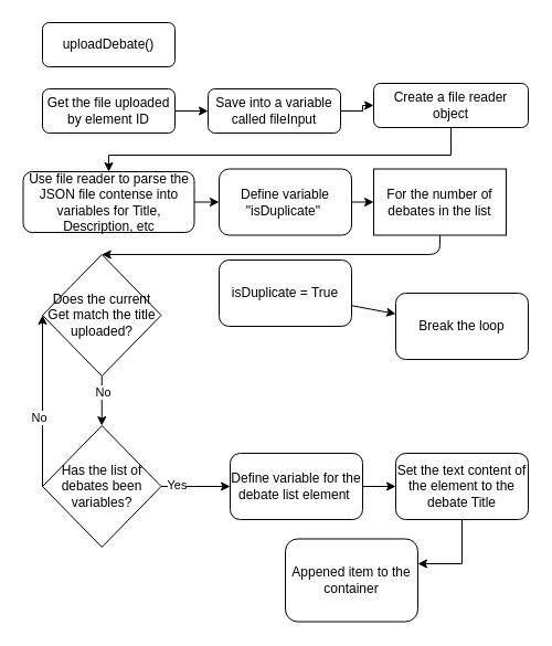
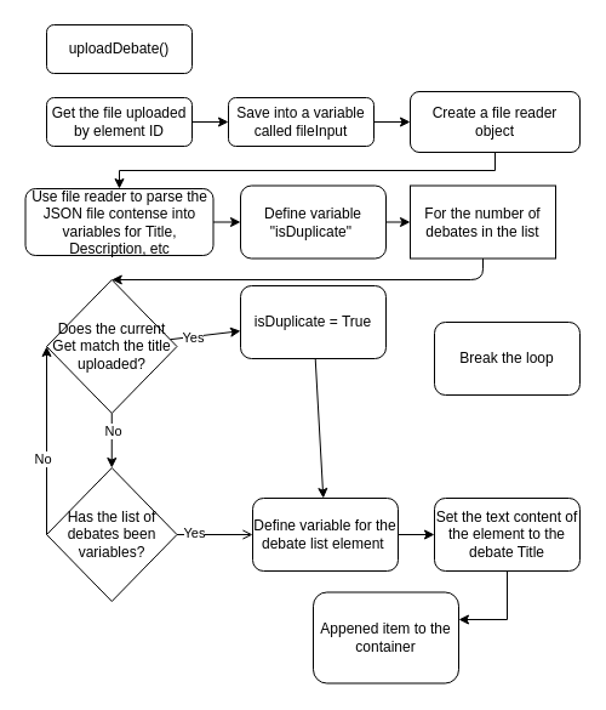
- <mxCell id="6" value="Create a file reader object" style="rounded=1;whiteSpace=wrap;html=1;fontSize=12;glass=0;strokeWidth=1;shadow=0;" parent="1" vertex="1"><mxGeometry x="338" y="75" width="140" height="40" as="geometry" /></mxCell>
+ <mxCell id="6" value="Create a file reader object" style="rounded=1;whiteSpace=wrap;html=1;fontSize=12;glass=0;strokeWidth=1;shadow=0;" parent="1" vertex="1"><mxGeometry x="338" y="75" width="140" height="50" as="geometry" /></mxCell>
+ <mxCell id="20" value="" style="edgeStyle=none;html=1;" edge="1" parent="1" source="24" target="26"><mxGeometry relative="1" as="geometry" /></mxCell>
+ <mxCell id="21" value="Yes" style="edgeLabel;html=1;align=center;verticalAlign=middle;resizable=0;points=[];" vertex="1" connectable="0" parent="20"><mxGeometry x="-0.344" y="-1" relative="1" as="geometry"><mxPoint as="offset" /></mxGeometry></mxCell>
- <mxCell id="25" value="" style="edgeStyle=none;html=1;" edge="1" parent="1" source="26" target="32"><mxGeometry relative="1" as="geometry" /></mxCell>
+ <mxCell id="25" value="" style="edgeStyle=none;html=1;" edge="1" parent="1" source="26" target="12"><mxGeometry relative="1" as="geometry" /></mxCell>
- <mxCell id="27" value="" style="edgeStyle=none;html=1;" edge="1" parent="1" source="31" target="12"><mxGeometry relative="1" as="geometry" /></mxCell>
+ <mxCell id="27" value="" style="edgeStyle=none;html=1;endArrow=open;" edge="1" parent="1" source="31" target="12"><mxGeometry relative="1" as="geometry" /></mxCell>
